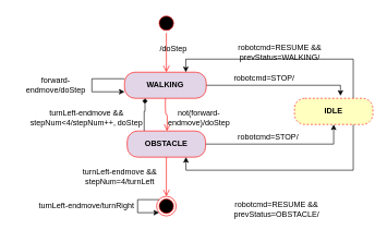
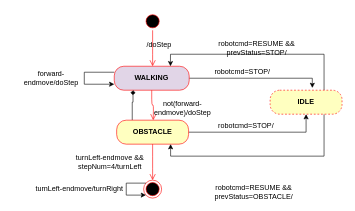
- <mxCell id="25" value="robotcmd=RESUME &amp;amp;&amp;amp; prevStatus=WALKING/" style="text;html=1;strokeColor=none;fillColor=none;align=center;verticalAlign=middle;whiteSpace=wrap;rounded=0;" vertex="1" parent="1"><mxGeometry x="330" y="70" width="196" height="20" as="geometry" /></mxCell>
+ <mxCell id="25" value="robotcmd=RESUME &amp;amp;&amp;amp; prevStatus=STOP/" style="text;html=1;strokeColor=none;fillColor=none;align=center;verticalAlign=middle;whiteSpace=wrap;rounded=0;" vertex="1" parent="1"><mxGeometry x="330" y="70" width="196" height="20" as="geometry" /></mxCell>
- <mxCell id="19" value="turnLeft-endmove &amp;amp;&amp;amp; stepNum&amp;lt;4/stepNum++, doStep" style="text;html=1;strokeColor=none;fillColor=none;align=center;verticalAlign=middle;whiteSpace=wrap;rounded=0;" vertex="1" parent="1"><mxGeometry x="30" y="170" width="204" height="20" as="geometry" /></mxCell>
- <mxCell id="10" value="OBSTACLE" style="rounded=1;whiteSpace=wrap;html=1;arcSize=40;fontColor=#000000;fillColor=#e1d5e7;strokeColor=#ff0000;fontStyle=1;" vertex="1" parent="1"><mxGeometry x="194" y="200" width="120" height="40" as="geometry" /></mxCell>
+ <mxCell id="10" value="OBSTACLE" style="rounded=1;whiteSpace=wrap;html=1;arcSize=40;fontColor=#000000;fillColor=#ffffc0;strokeColor=#ff0000;fontStyle=1" vertex="1" parent="1"><mxGeometry x="194" y="200" width="120" height="40" as="geometry" /></mxCell>
